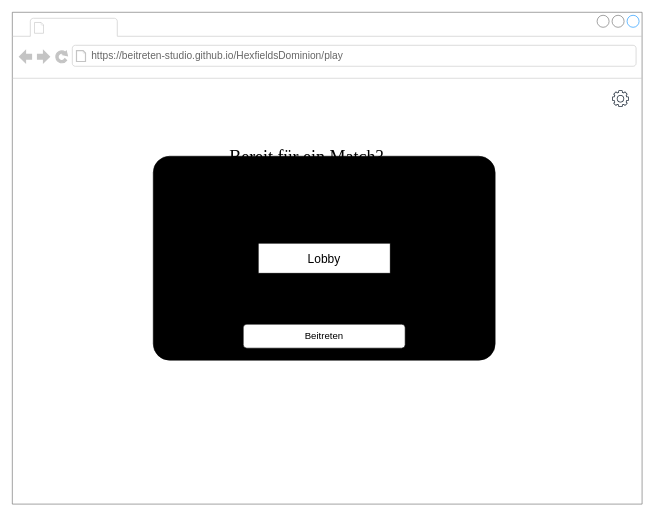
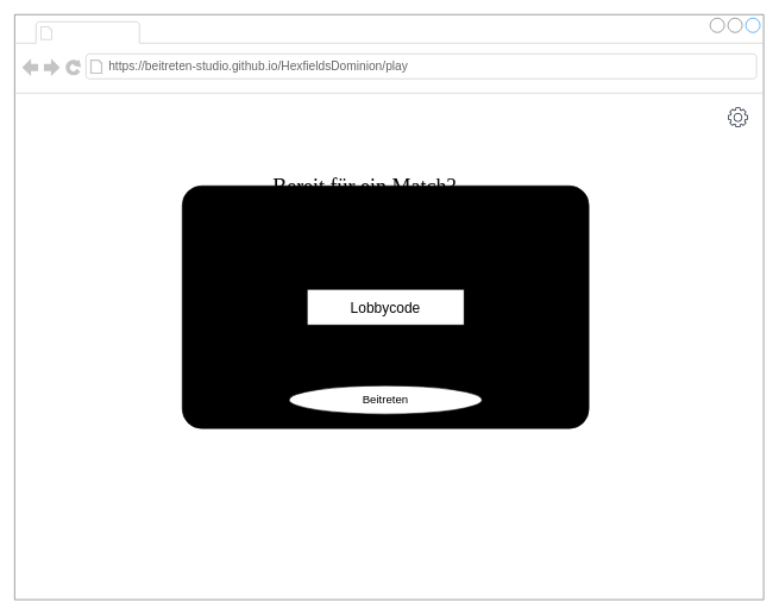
- <mxCell id="12" value="&lt;div align=&quot;center&quot;&gt;&lt;font style=&quot;color: light-dark(rgb(0, 0, 0), rgb(102, 102, 102)); font-size: 20px;&quot;&gt;Lobby&lt;/font&gt;&lt;/div&gt;" style="rounded=0;whiteSpace=wrap;html=1;align=center;" vertex="1" parent="2"><mxGeometry x="410" y="385" width="220" height="50" as="geometry" /></mxCell>
+ <mxCell id="12" value="&lt;div align=&quot;center&quot;&gt;&lt;font style=&quot;color: light-dark(rgb(0, 0, 0), rgb(102, 102, 102)); font-size: 20px;&quot;&gt;Lobbycode&lt;/font&gt;&lt;/div&gt;" style="rounded=0;whiteSpace=wrap;html=1;align=center;" vertex="1" parent="2"><mxGeometry x="410" y="385" width="220" height="50" as="geometry" /></mxCell>
- <mxCell id="10" value="&lt;font style=&quot;font-size: 16px;&quot;&gt;Beitreten&lt;/font&gt;" style="rounded=1;whiteSpace=wrap;html=1;" vertex="1" parent="2"><mxGeometry x="385" y="520" width="270" height="40" as="geometry" /></mxCell>
+ <mxCell id="10" value="&lt;font style=&quot;font-size: 16px;&quot;&gt;Beitreten&lt;/font&gt;" style="ellipse;whiteSpace=wrap;html=1;" vertex="1" parent="2"><mxGeometry x="385" y="520" width="270" height="40" as="geometry" /></mxCell>
